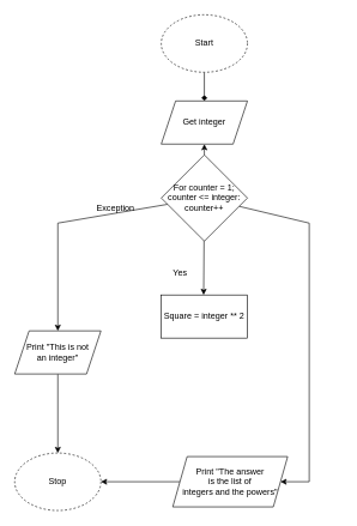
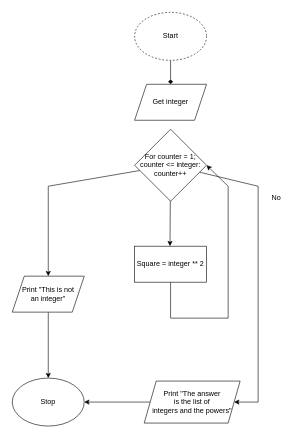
- <mxCell id="6" style="edgeStyle=none;rounded=0;html=1;entryX=0.5;entryY=1;entryDx=0;entryDy=0;" parent="1" source="9" target="4" edge="1"><mxGeometry relative="1" as="geometry" /></mxCell>
- <mxCell id="14" value="Exception" style="text;html=1;align=center;verticalAlign=middle;resizable=0;points=[];autosize=1;strokeColor=none;fillColor=none;" parent="1" vertex="1"><mxGeometry x="125" y="280" width="70" height="20" as="geometry" /></mxCell>
+ <mxCell id="19" value="No" style="text;html=1;align=center;verticalAlign=middle;resizable=0;points=[];autosize=1;strokeColor=none;fillColor=none;" parent="1" vertex="1"><mxGeometry x="445" y="320" width="30" height="20" as="geometry" /></mxCell>
- <mxCell id="13" value="Yes" style="text;html=1;align=center;verticalAlign=middle;resizable=0;points=[];autosize=1;strokeColor=none;fillColor=none;" parent="1" vertex="1"><mxGeometry x="230" y="370" width="40" height="20" as="geometry" /></mxCell>
+ <mxCell id="17" style="edgeStyle=none;html=1;entryX=1;entryY=0.5;entryDx=0;entryDy=0;rounded=0;" parent="1" source="18" target="9" edge="1"><mxGeometry relative="1" as="geometry"><Array as="points"><mxPoint x="284" y="530" /><mxPoint x="380" y="530" /><mxPoint x="380" y="310" /></Array></mxGeometry></mxCell>
- <mxCell id="12" value="Stop" style="ellipse;whiteSpace=wrap;html=1;dashed=1;" parent="1" vertex="1"><mxGeometry x="20" y="630" width="120" height="80" as="geometry" /></mxCell>
+ <mxCell id="12" value="Stop" style="ellipse;whiteSpace=wrap;html=1;" parent="1" vertex="1"><mxGeometry x="20" y="630" width="120" height="80" as="geometry" /></mxCell>
